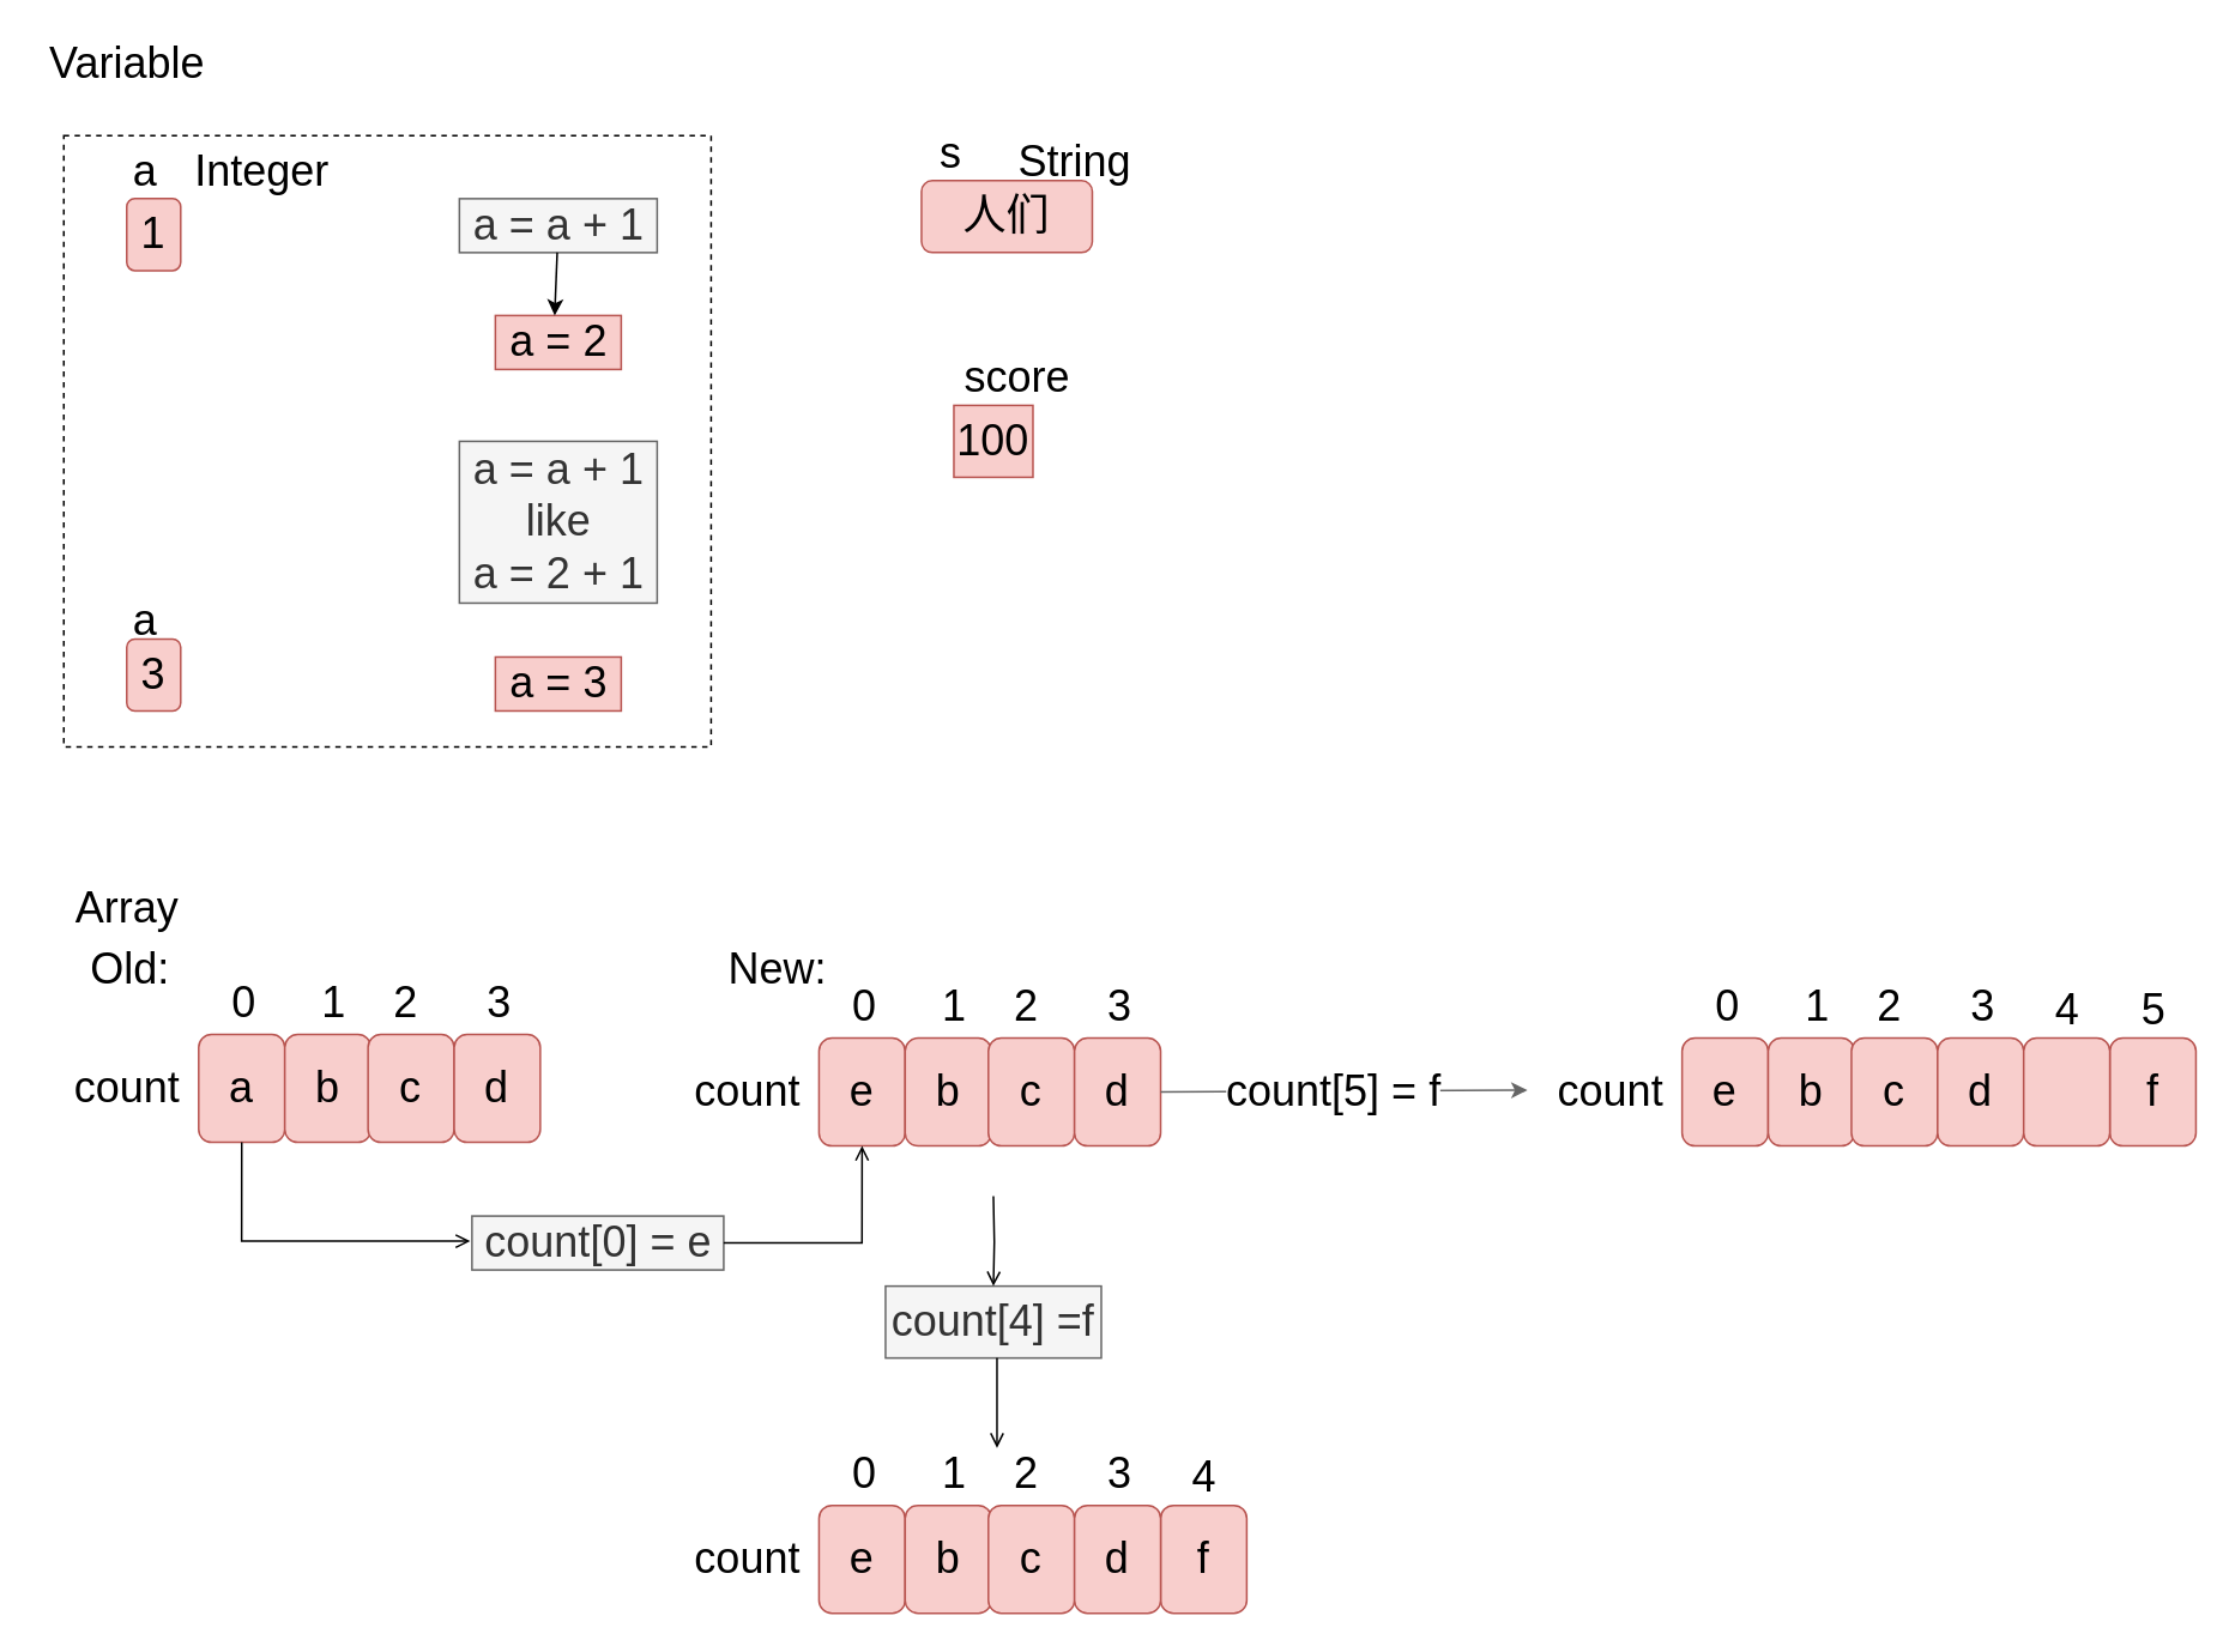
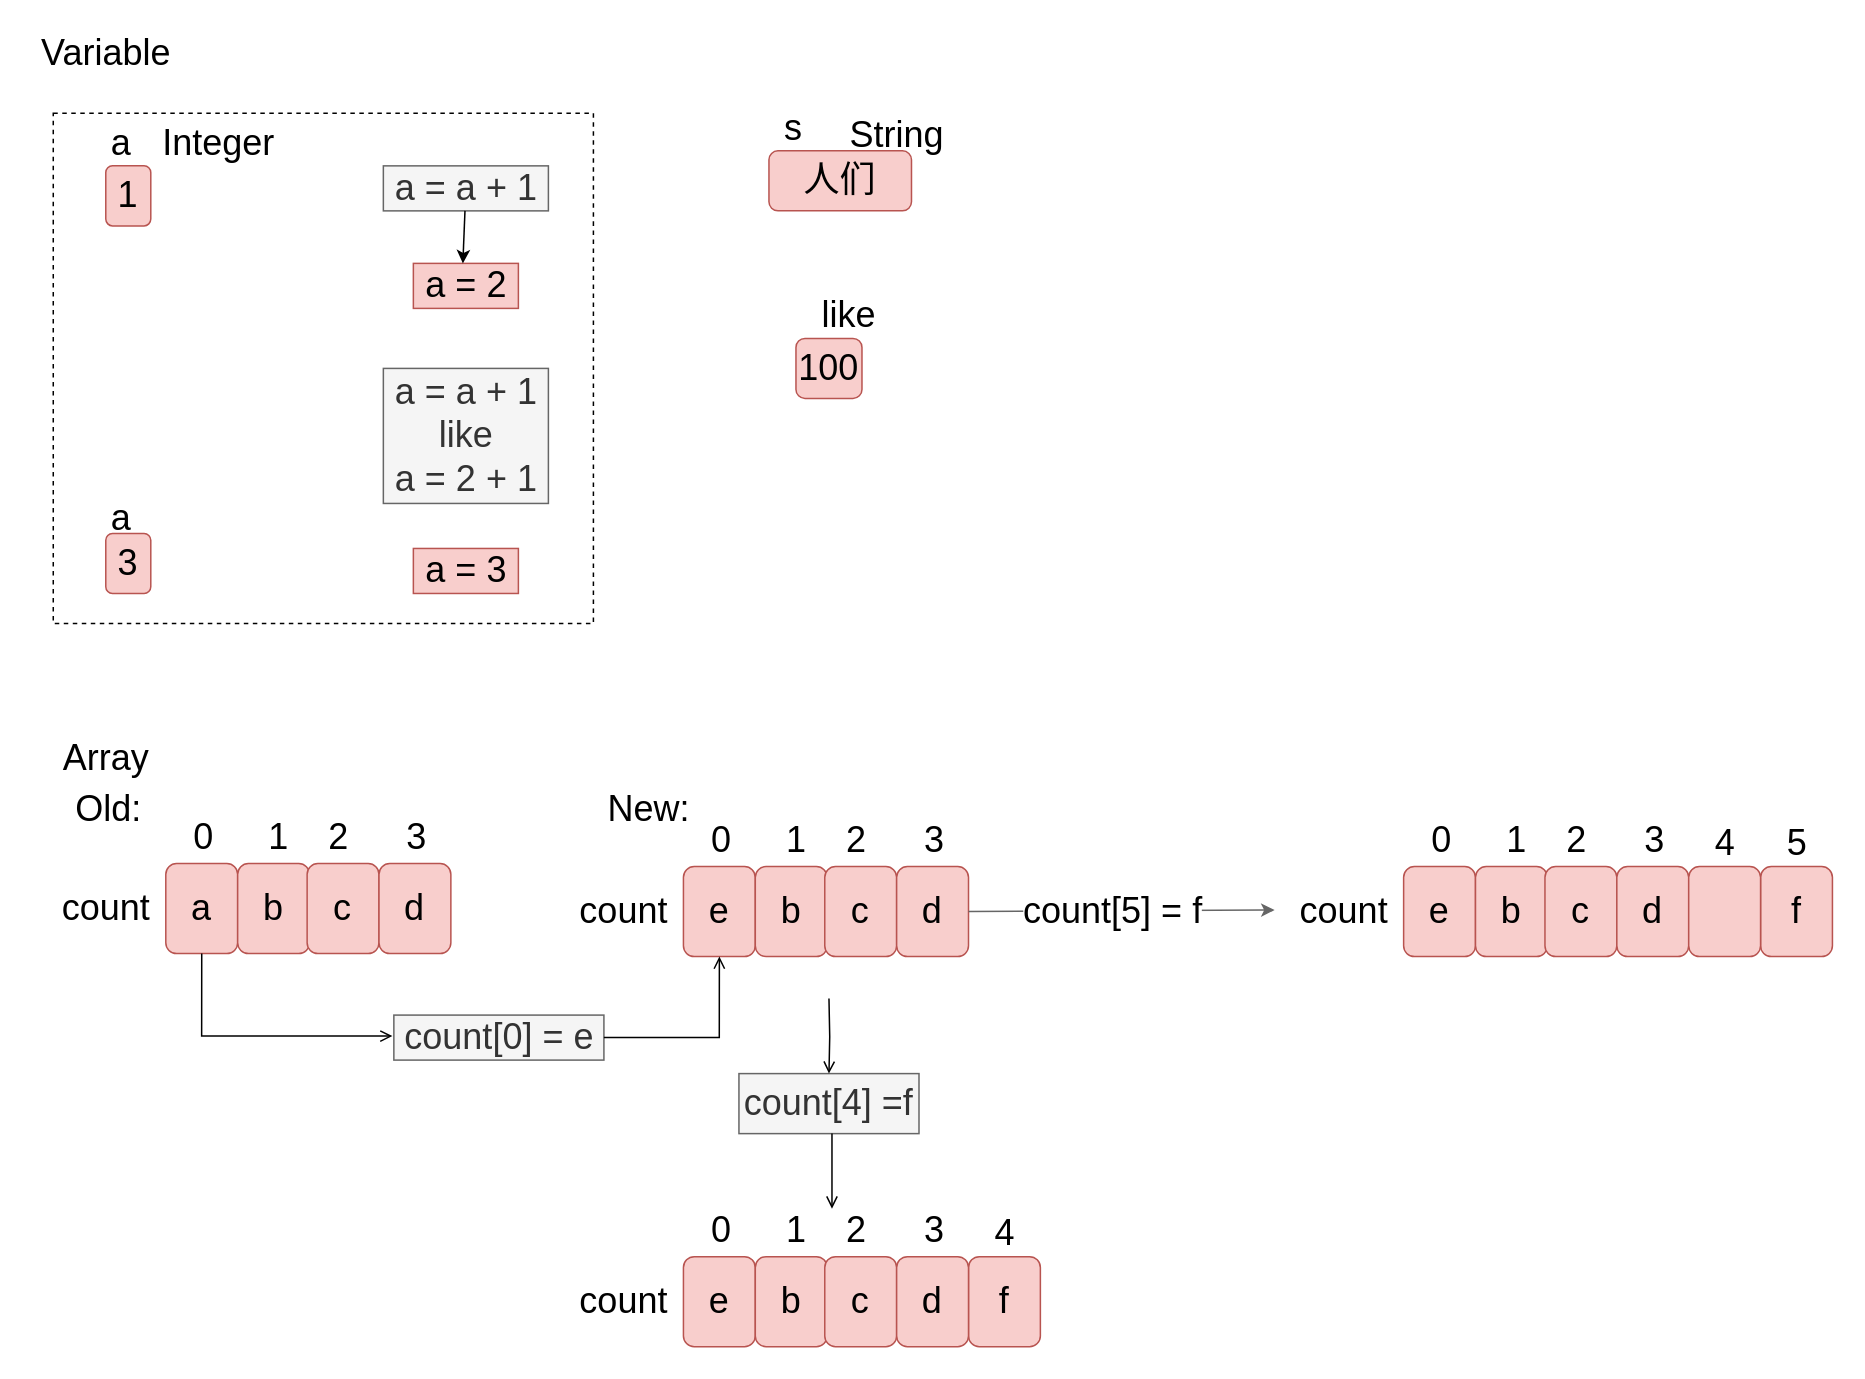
- <mxCell id="17" value="score" style="text;html=1;align=center;verticalAlign=middle;resizable=0;points=[];autosize=1;fontSize=24;" vertex="1" parent="1"><mxGeometry x="530" y="195" width="70" height="30" as="geometry" /></mxCell>
+ <mxCell id="17" value="like" style="text;html=1;align=center;verticalAlign=middle;resizable=0;points=[];autosize=1;fontSize=24;" vertex="1" parent="1"><mxGeometry x="530" y="195" width="70" height="30" as="geometry" /></mxCell>
- <mxCell id="18" value="&lt;font style=&quot;font-size: 24px&quot;&gt;100&lt;/font&gt;" style="whiteSpace=wrap;html=1;fillColor=#f8cecc;strokeColor=#b85450;rounded=0;" vertex="1" parent="1"><mxGeometry x="530" y="225" width="44" height="40" as="geometry" /></mxCell>
+ <mxCell id="18" value="&lt;font style=&quot;font-size: 24px&quot;&gt;100&lt;/font&gt;" style="rounded=1;whiteSpace=wrap;html=1;fillColor=#f8cecc;strokeColor=#b85450;" vertex="1" parent="1"><mxGeometry x="530" y="225" width="44" height="40" as="geometry" /></mxCell>
